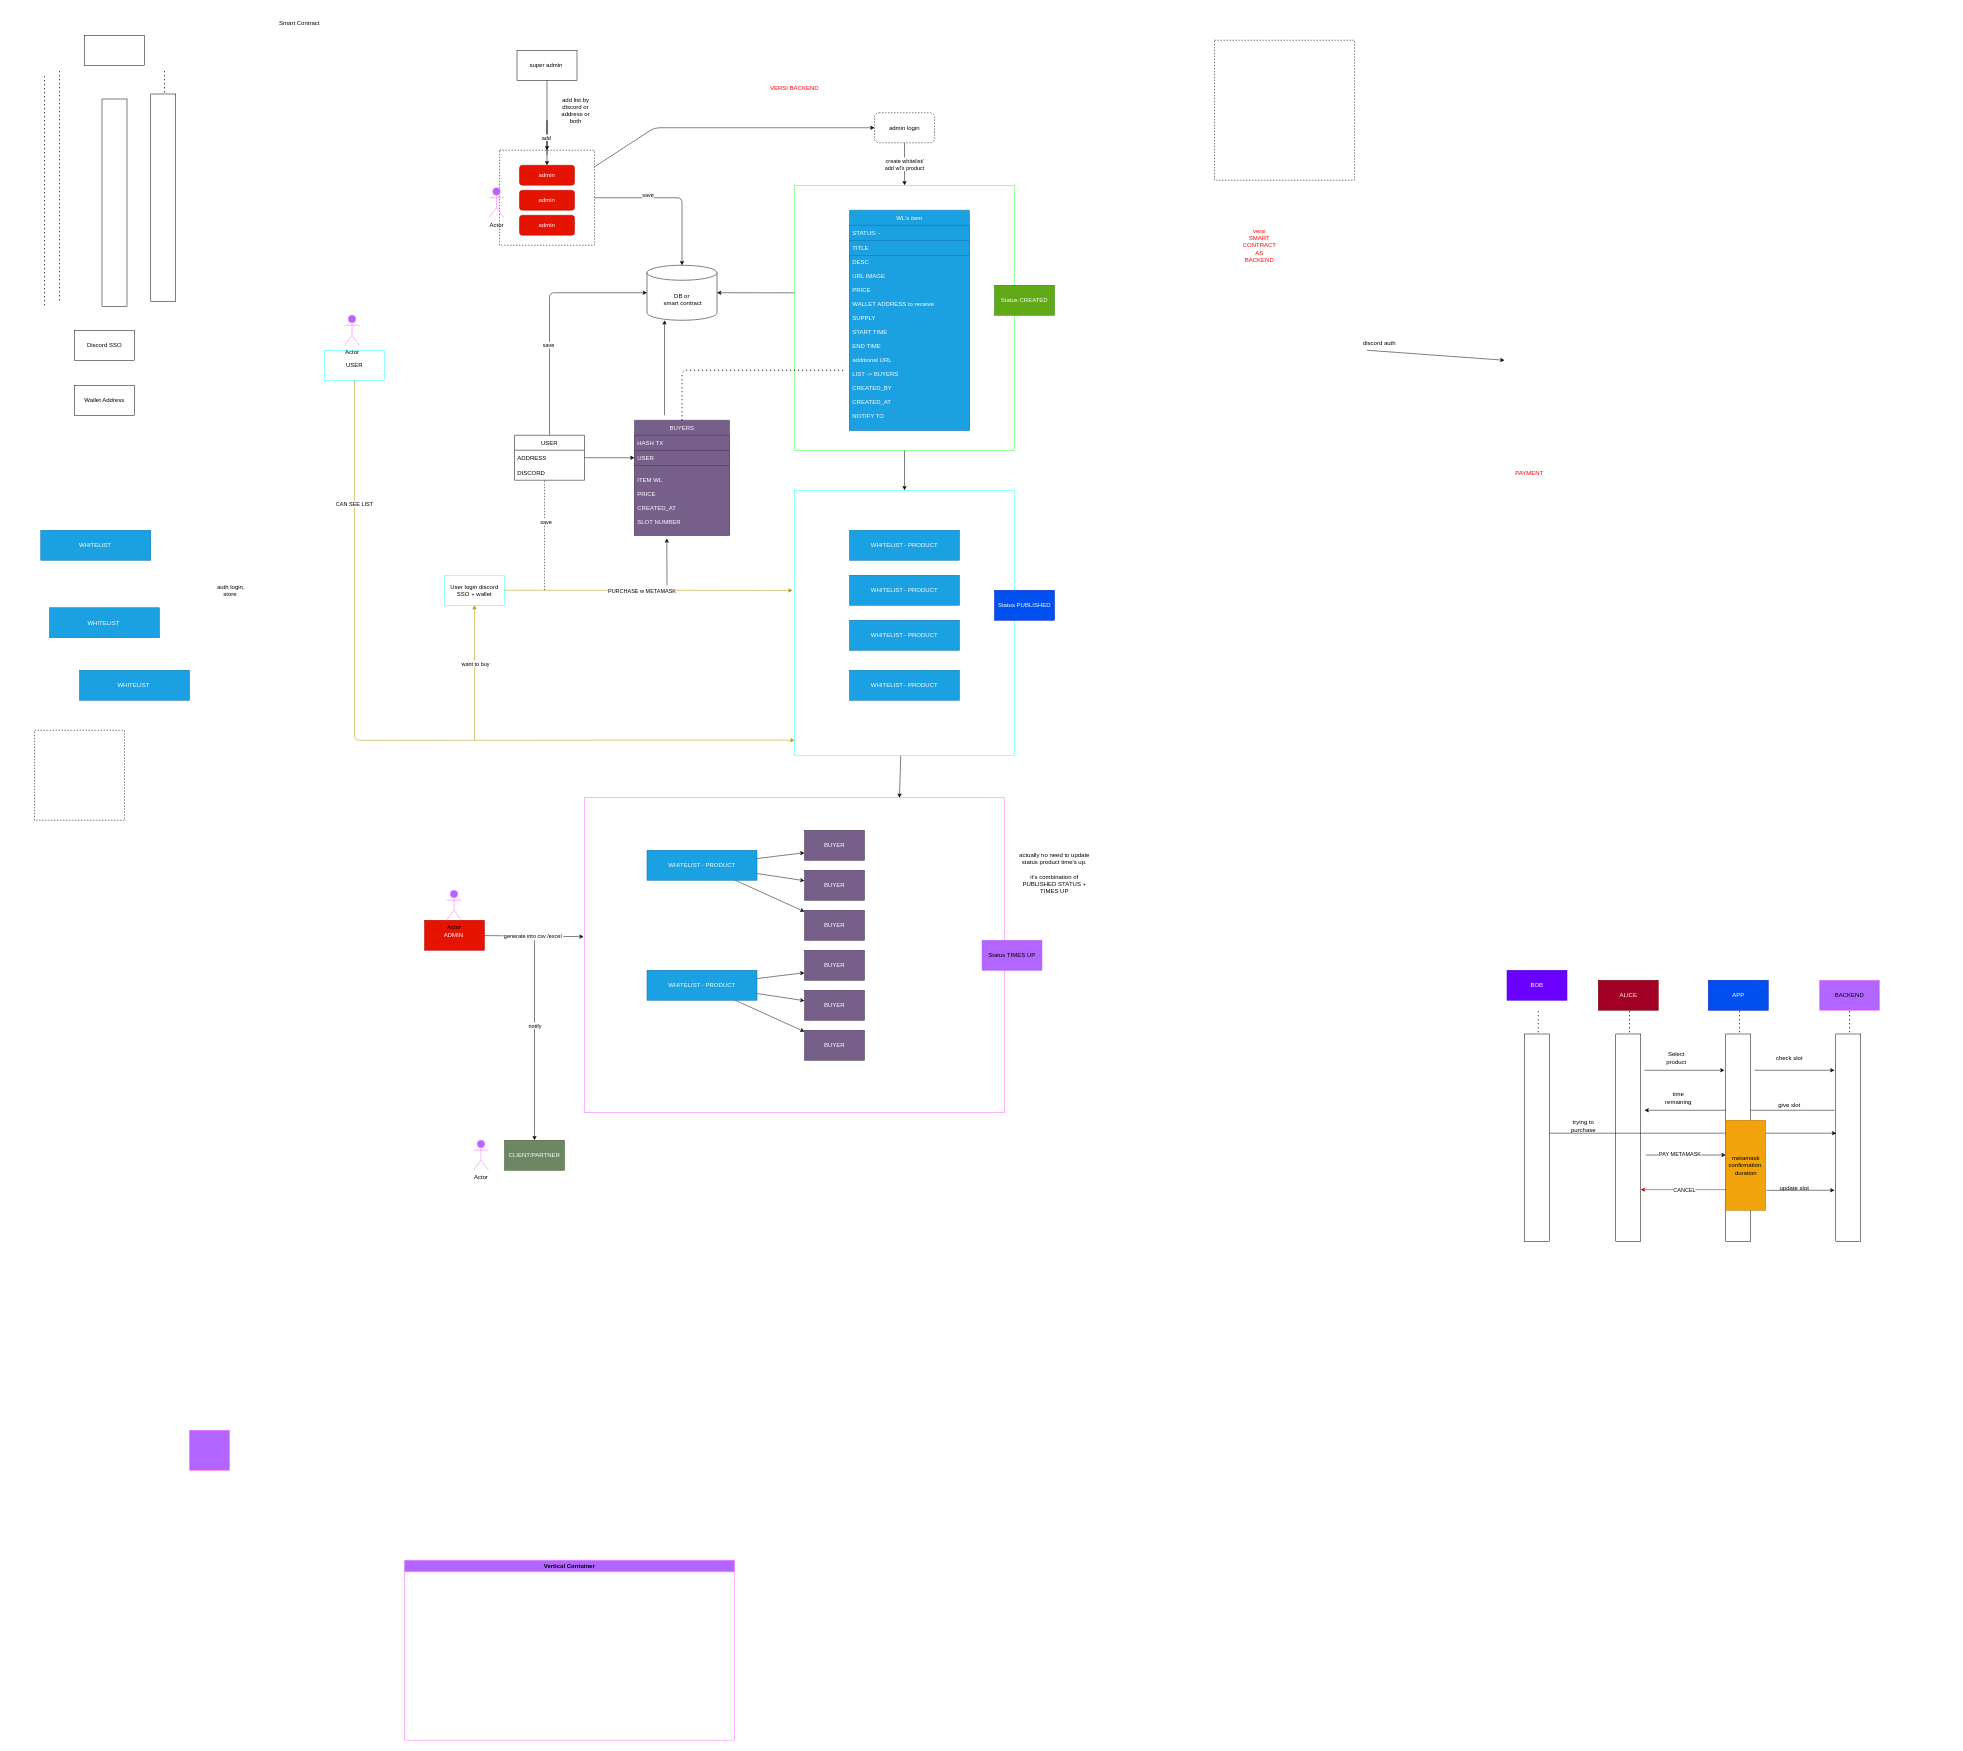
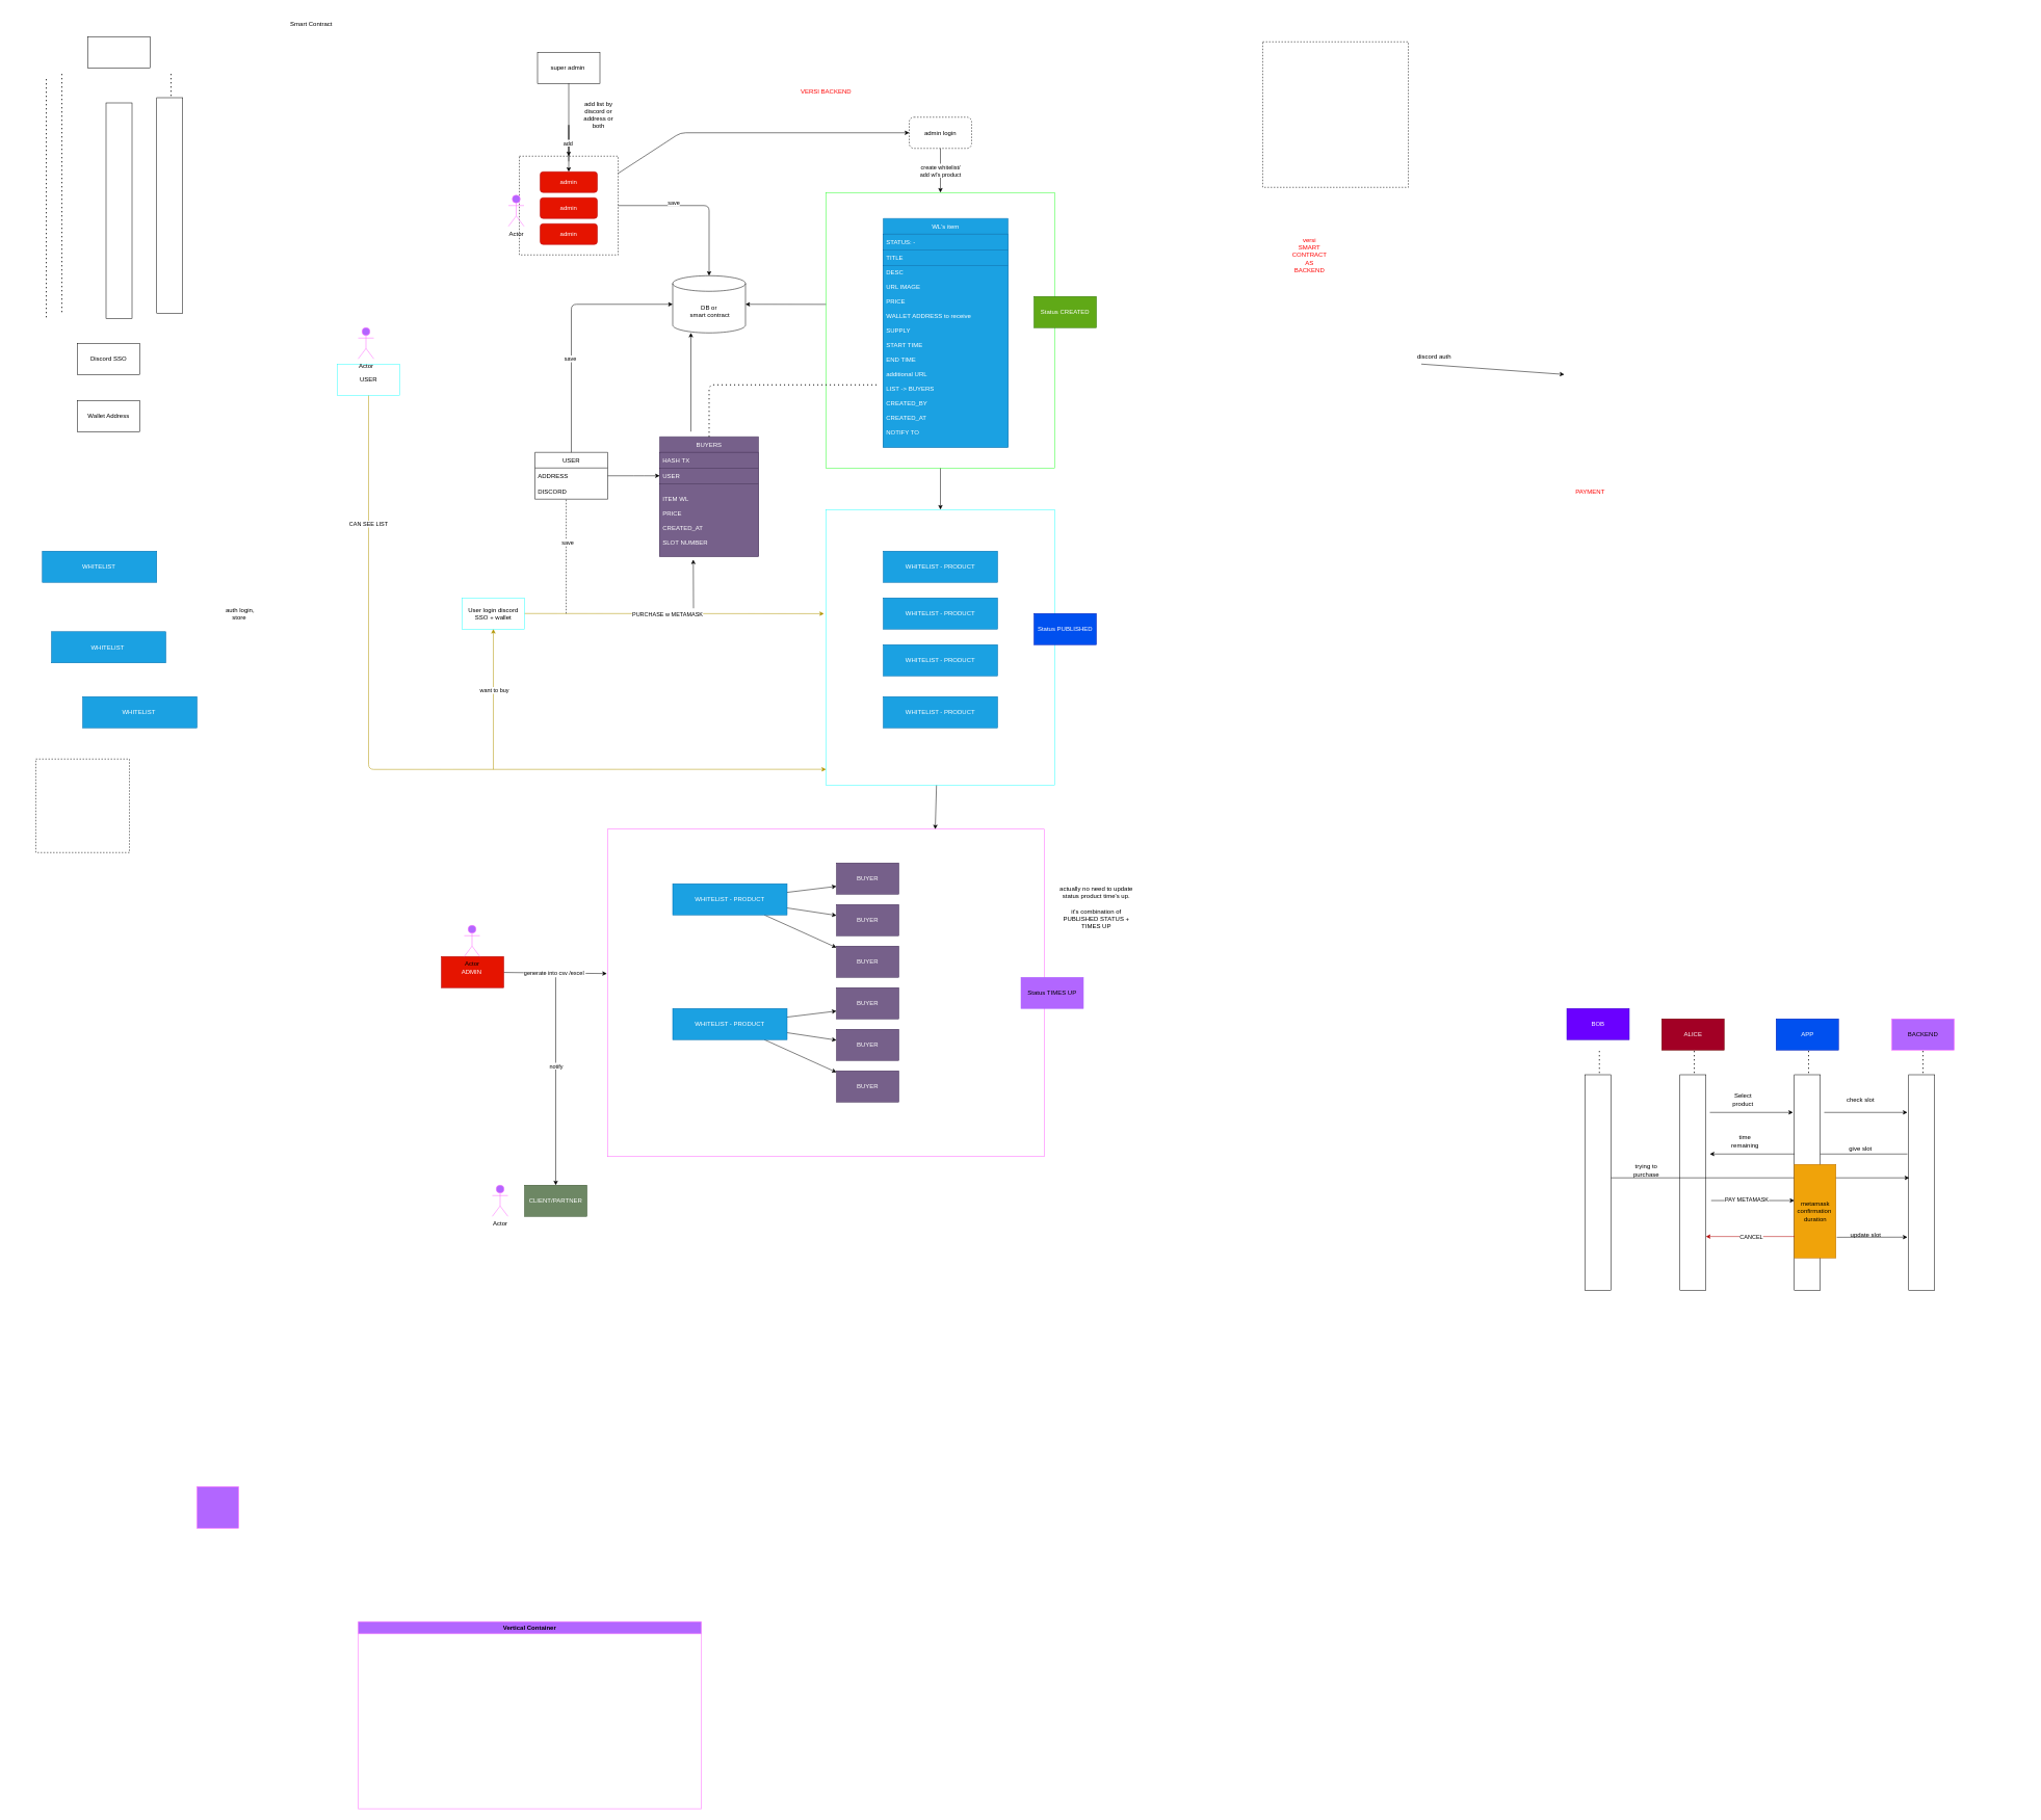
- <mxCell id="98" value="Vertical Container" style="swimlane;labelBackgroundColor=none;strokeColor=#FF66FF;fillColor=#B266FF;" vertex="1" parent="1"><mxGeometry x="808" y="3120" width="660" height="360" as="geometry" /></mxCell>
+ <mxCell id="98" value="Vertical Container" style="swimlane;labelBackgroundColor=none;strokeColor=#FF66FF;fillColor=#B266FF;" vertex="1" parent="1"><mxGeometry x="688" y="3120" width="660" height="360" as="geometry" /></mxCell>
